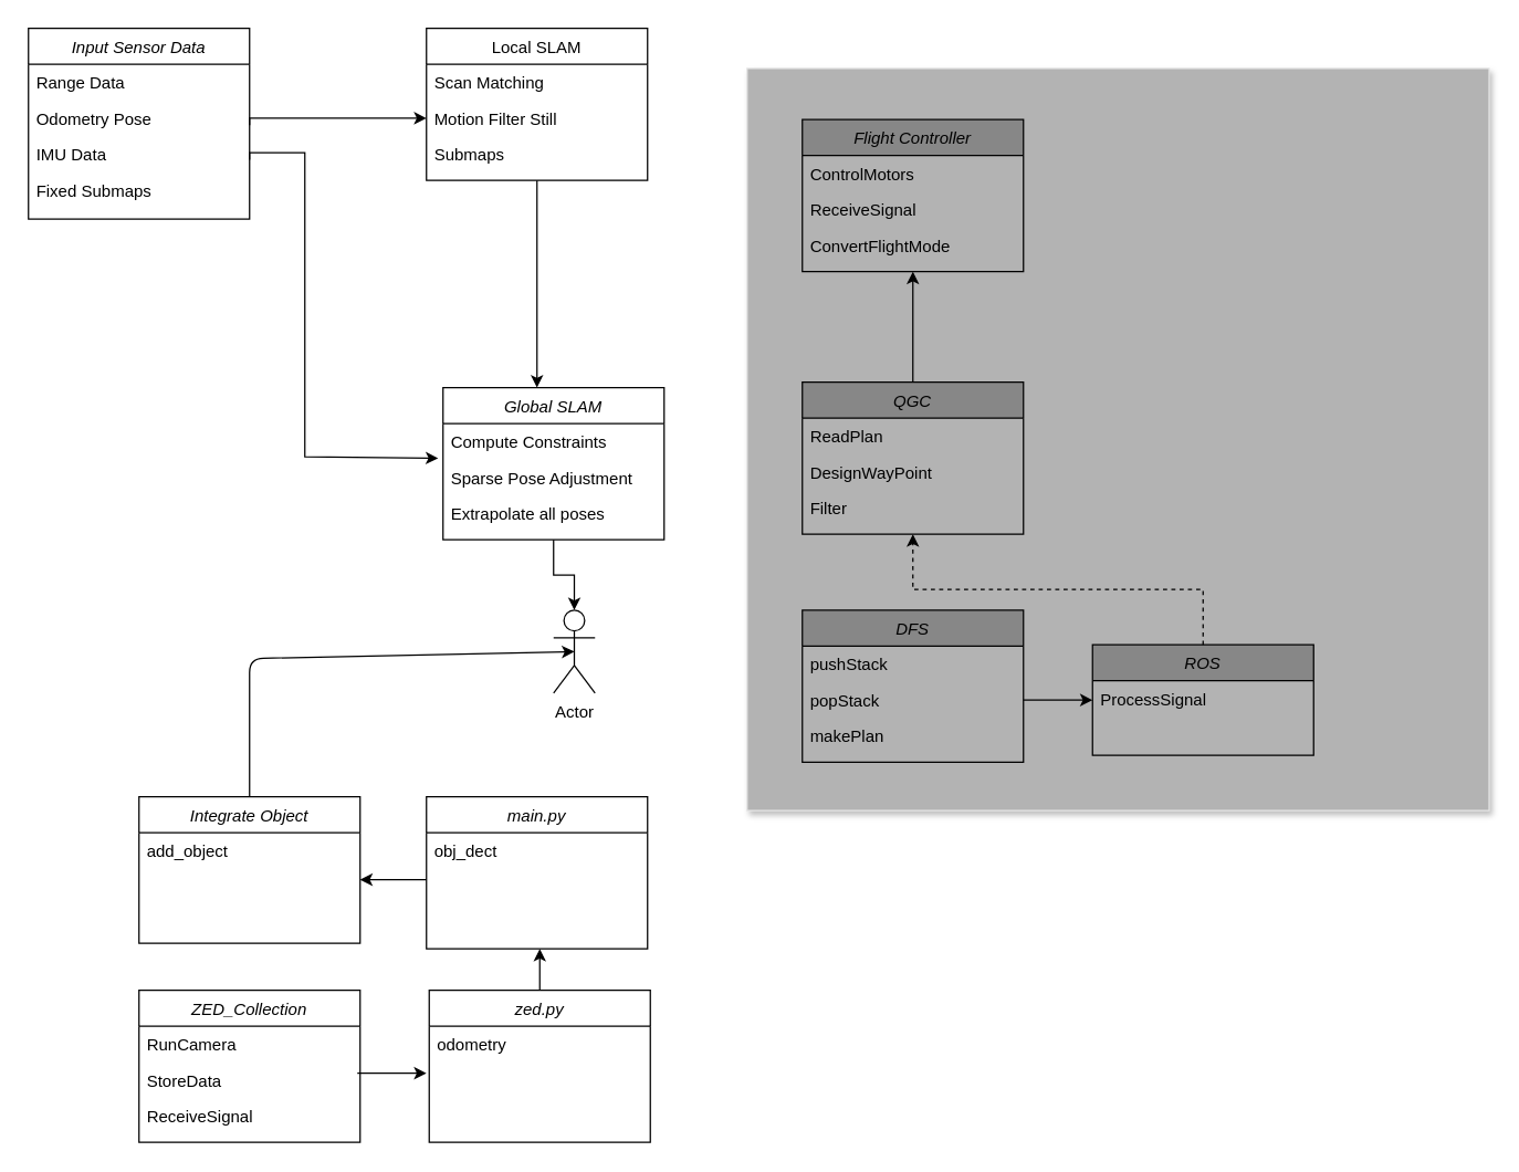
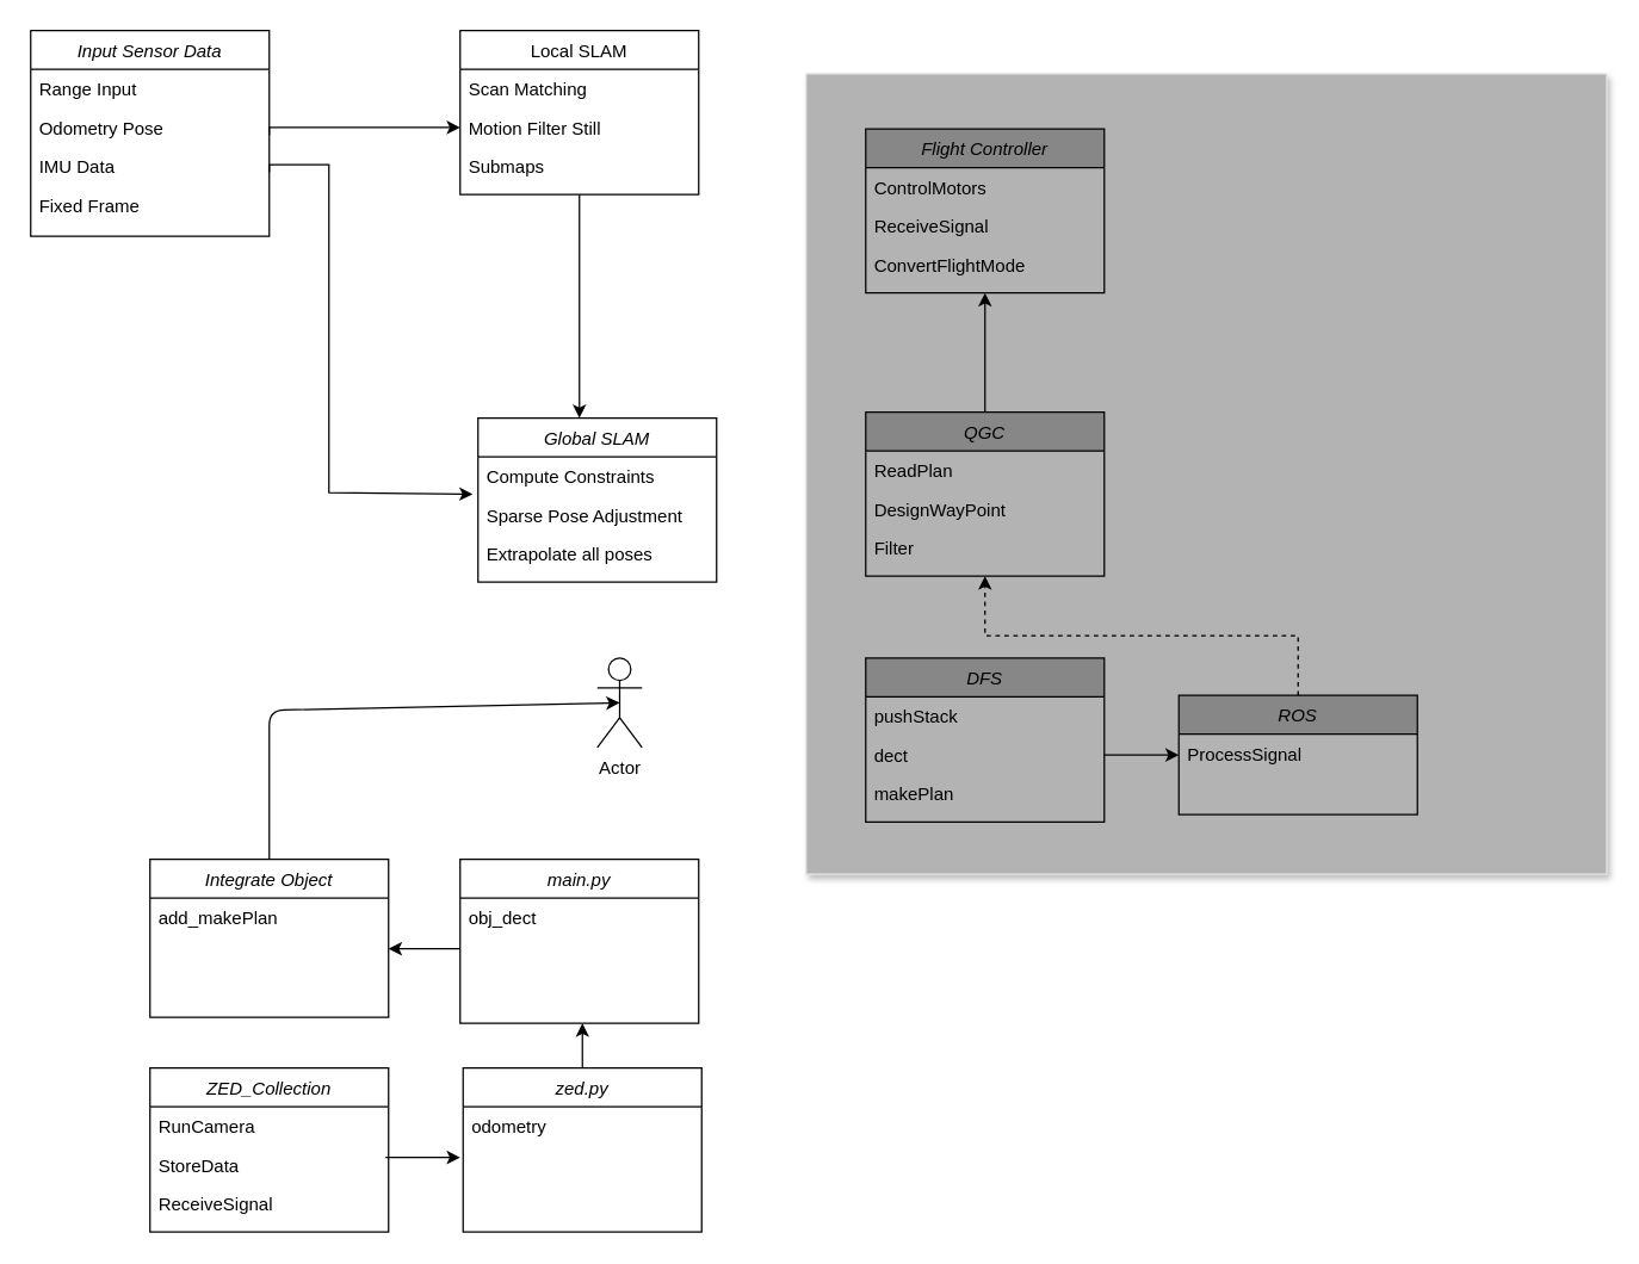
- <mxCell id="4" value="Range Data" style="text;align=left;verticalAlign=top;spacingLeft=4;spacingRight=4;overflow=hidden;rotatable=0;points=[[0,0.5],[1,0.5]];portConstraint=eastwest;" parent="3" vertex="1"><mxGeometry y="26" width="160" height="26" as="geometry" /></mxCell>
+ <mxCell id="4" value="Range Input" style="text;align=left;verticalAlign=top;spacingLeft=4;spacingRight=4;overflow=hidden;rotatable=0;points=[[0,0.5],[1,0.5]];portConstraint=eastwest;" parent="3" vertex="1"><mxGeometry y="26" width="160" height="26" as="geometry" /></mxCell>
- <mxCell id="7" value="Fixed Submaps" style="text;align=left;verticalAlign=top;spacingLeft=4;spacingRight=4;overflow=hidden;rotatable=0;points=[[0,0.5],[1,0.5]];portConstraint=eastwest;rounded=0;shadow=0;html=0;" parent="3" vertex="1"><mxGeometry y="104" width="160" height="26" as="geometry" /></mxCell>
+ <mxCell id="7" value="Fixed Frame" style="text;align=left;verticalAlign=top;spacingLeft=4;spacingRight=4;overflow=hidden;rotatable=0;points=[[0,0.5],[1,0.5]];portConstraint=eastwest;rounded=0;shadow=0;html=0;" parent="3" vertex="1"><mxGeometry y="104" width="160" height="26" as="geometry" /></mxCell>
- <mxCell id="19" value="" style="edgeStyle=orthogonalEdgeStyle;rounded=0;orthogonalLoop=1;jettySize=auto;html=1;exitX=0.5;exitY=1;exitDx=0;exitDy=0;entryX=0.5;entryY=0;entryDx=0;entryDy=0;entryPerimeter=0;" parent="1" source="14" target="47" edge="1"><mxGeometry relative="1" as="geometry"><mxPoint x="120" y="370" as="sourcePoint" /><mxPoint x="400" y="416" as="targetPoint" /><Array as="points" /></mxGeometry></mxCell>
- <mxCell id="24" value="popStack" style="text;align=left;verticalAlign=top;spacingLeft=4;spacingRight=4;overflow=hidden;rotatable=0;points=[[0,0.5],[1,0.5]];portConstraint=eastwest;rounded=0;shadow=0;html=0;" parent="22" vertex="1"><mxGeometry y="52" width="160" height="26" as="geometry" /></mxCell>
+ <mxCell id="24" value="dect" style="text;align=left;verticalAlign=top;spacingLeft=4;spacingRight=4;overflow=hidden;rotatable=0;points=[[0,0.5],[1,0.5]];portConstraint=eastwest;rounded=0;shadow=0;html=0;" parent="22" vertex="1"><mxGeometry y="52" width="160" height="26" as="geometry" /></mxCell>
- <mxCell id="21" value="add_object" style="text;align=left;verticalAlign=top;spacingLeft=4;spacingRight=4;overflow=hidden;rotatable=0;points=[[0,0.5],[1,0.5]];portConstraint=eastwest;" parent="20" vertex="1"><mxGeometry y="26" width="160" height="26" as="geometry" /></mxCell>
+ <mxCell id="21" value="add_makePlan" style="text;align=left;verticalAlign=top;spacingLeft=4;spacingRight=4;overflow=hidden;rotatable=0;points=[[0,0.5],[1,0.5]];portConstraint=eastwest;" parent="20" vertex="1"><mxGeometry y="26" width="160" height="26" as="geometry" /></mxCell>
